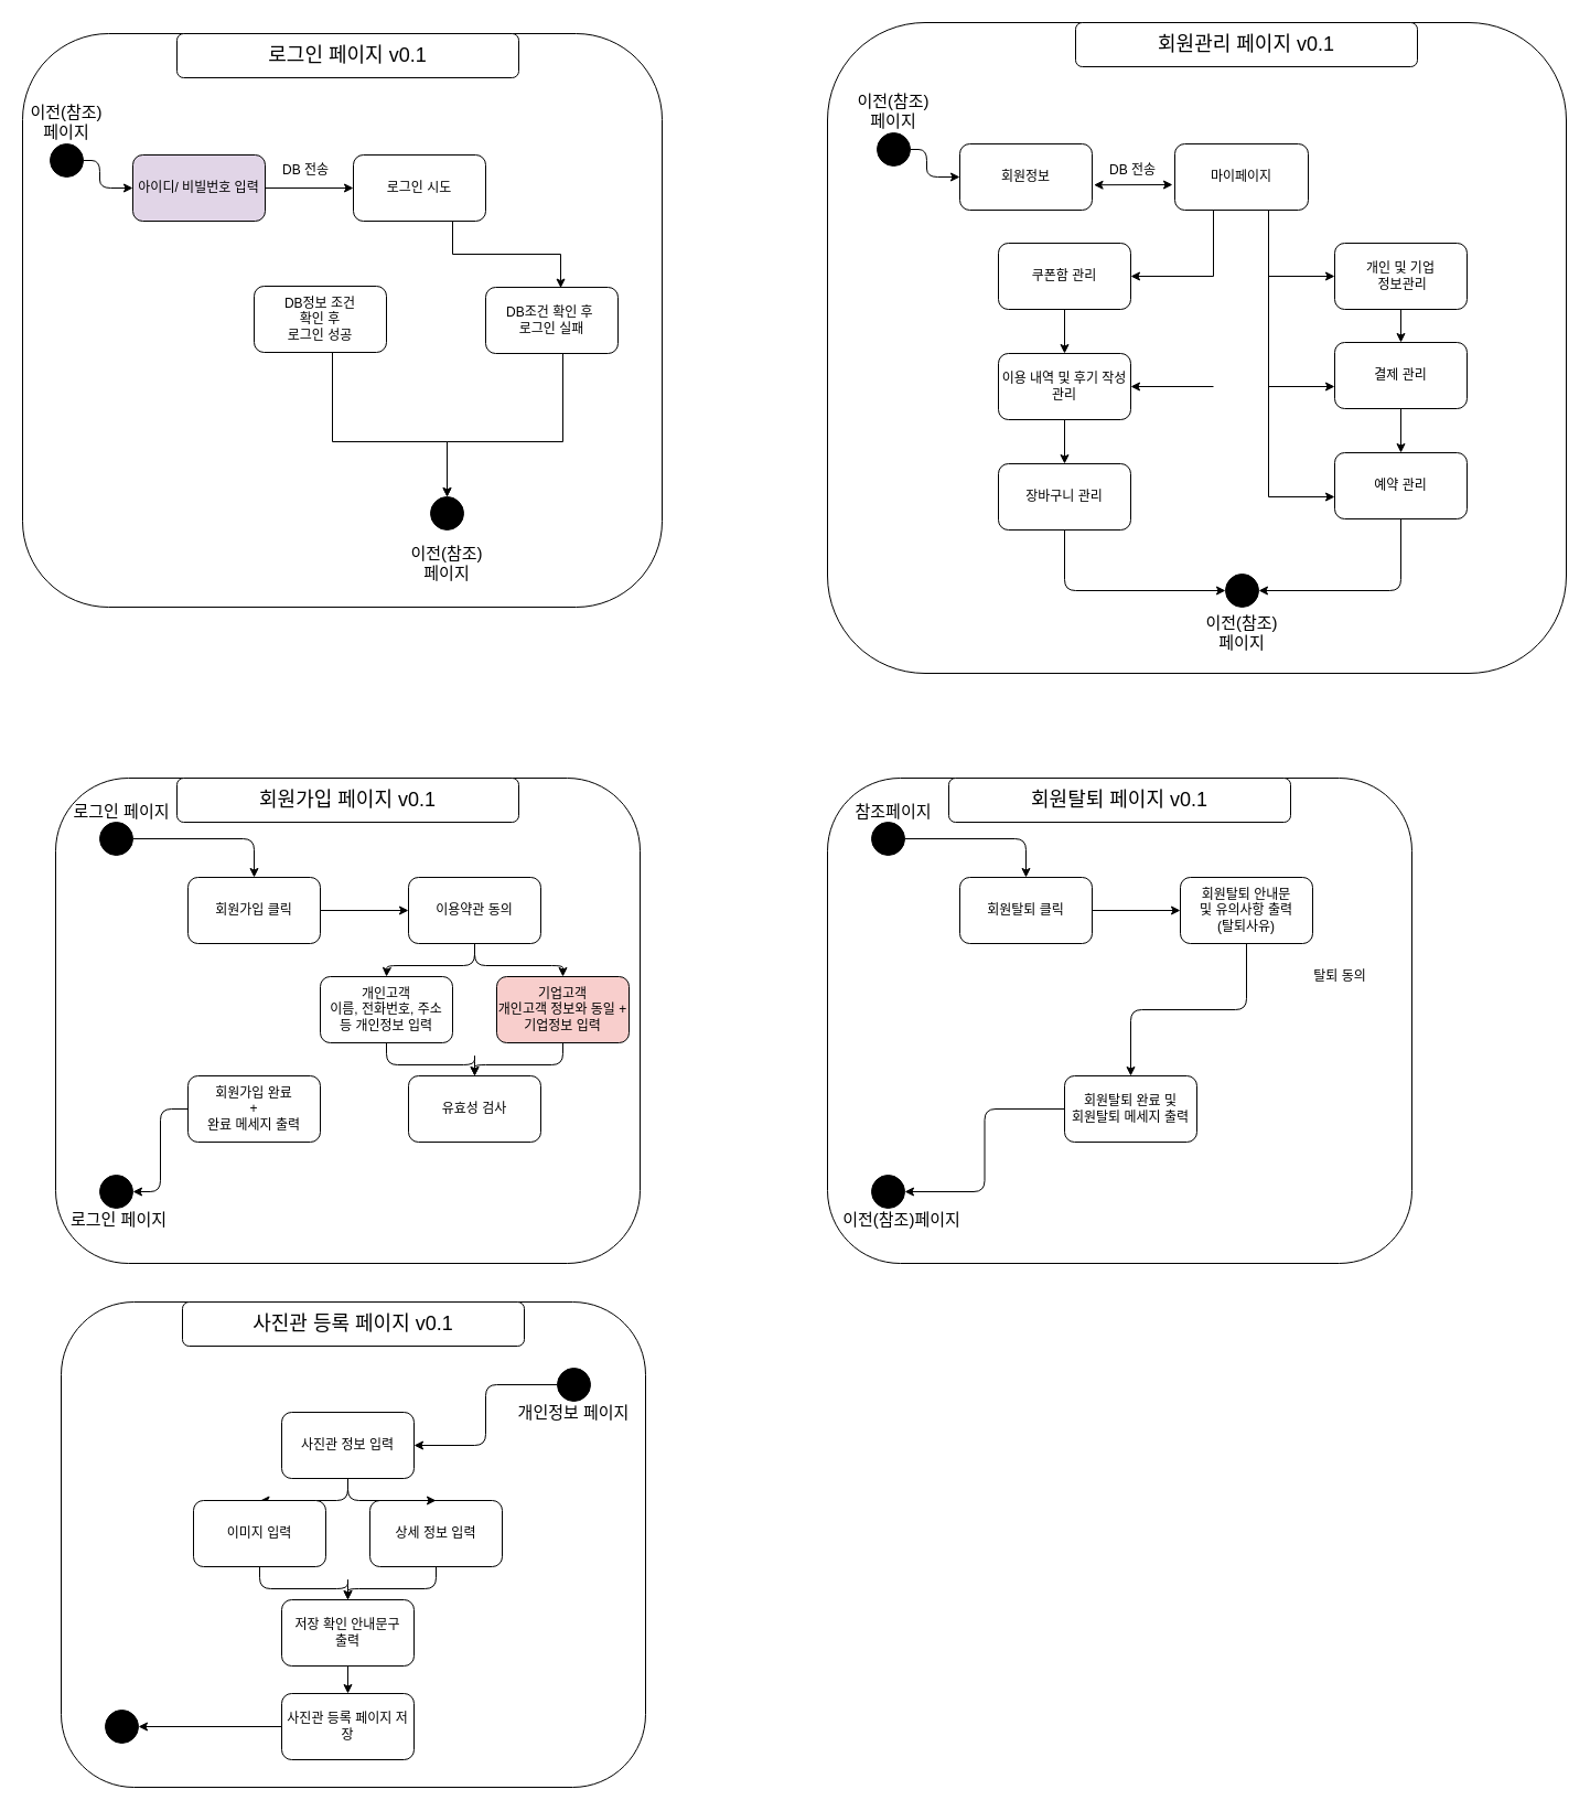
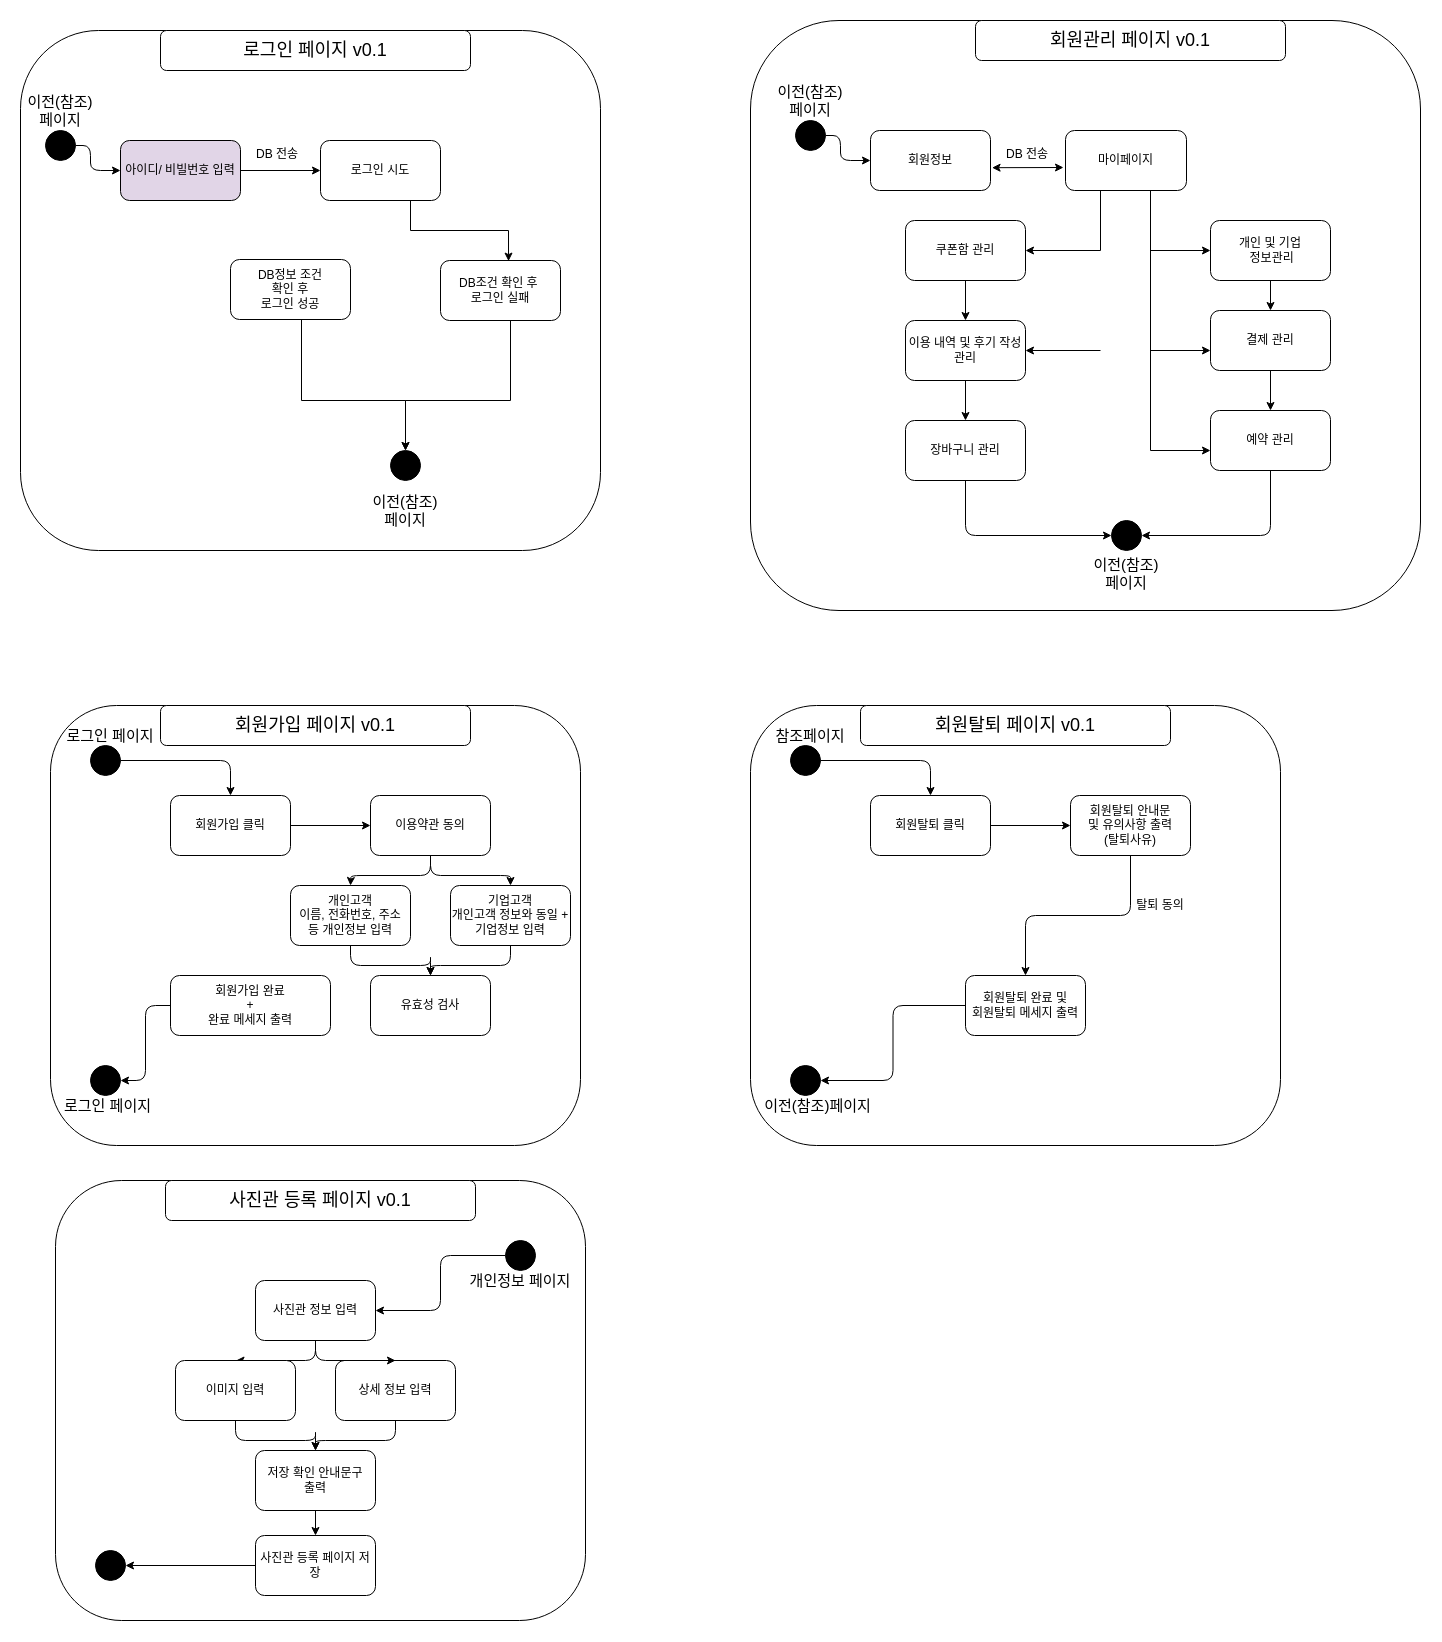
- <mxCell id="50" value="탈퇴 동의" style="text;html=1;strokeColor=none;fillColor=none;align=center;verticalAlign=middle;whiteSpace=wrap;rounded=0;" parent="1" vertex="1"><mxGeometry x="1185" y="875" width="60" height="20" as="geometry" /></mxCell>
+ <mxCell id="50" value="탈퇴 동의" style="text;html=1;strokeColor=none;fillColor=none;align=center;verticalAlign=middle;whiteSpace=wrap;rounded=0;" parent="1" vertex="1"><mxGeometry x="1130" y="895" width="60" height="20" as="geometry" /></mxCell>
- <mxCell id="17" value="기업고객&lt;br&gt;개인고객 정보와 동일 +&lt;br&gt;기업정보 입력" style="whiteSpace=wrap;html=1;rounded=1;fillColor=#f8cecc;" parent="1" vertex="1"><mxGeometry x="450" y="885" width="120" height="60" as="geometry" /></mxCell>
+ <mxCell id="17" value="기업고객&lt;br&gt;개인고객 정보와 동일 +&lt;br&gt;기업정보 입력" style="whiteSpace=wrap;html=1;rounded=1;" parent="1" vertex="1"><mxGeometry x="450" y="885" width="120" height="60" as="geometry" /></mxCell>
- <mxCell id="15" value="회원가입 완료&lt;br&gt;+&lt;br&gt;완료 메세지 출력" style="whiteSpace=wrap;html=1;rounded=1;" parent="1" vertex="1"><mxGeometry x="170" y="975" width="120" height="60" as="geometry" /></mxCell>
+ <mxCell id="15" value="회원가입 완료&lt;br&gt;+&lt;br&gt;완료 메세지 출력" style="whiteSpace=wrap;html=1;rounded=1;" parent="1" vertex="1"><mxGeometry x="170" y="975" width="160" height="60" as="geometry" /></mxCell>
